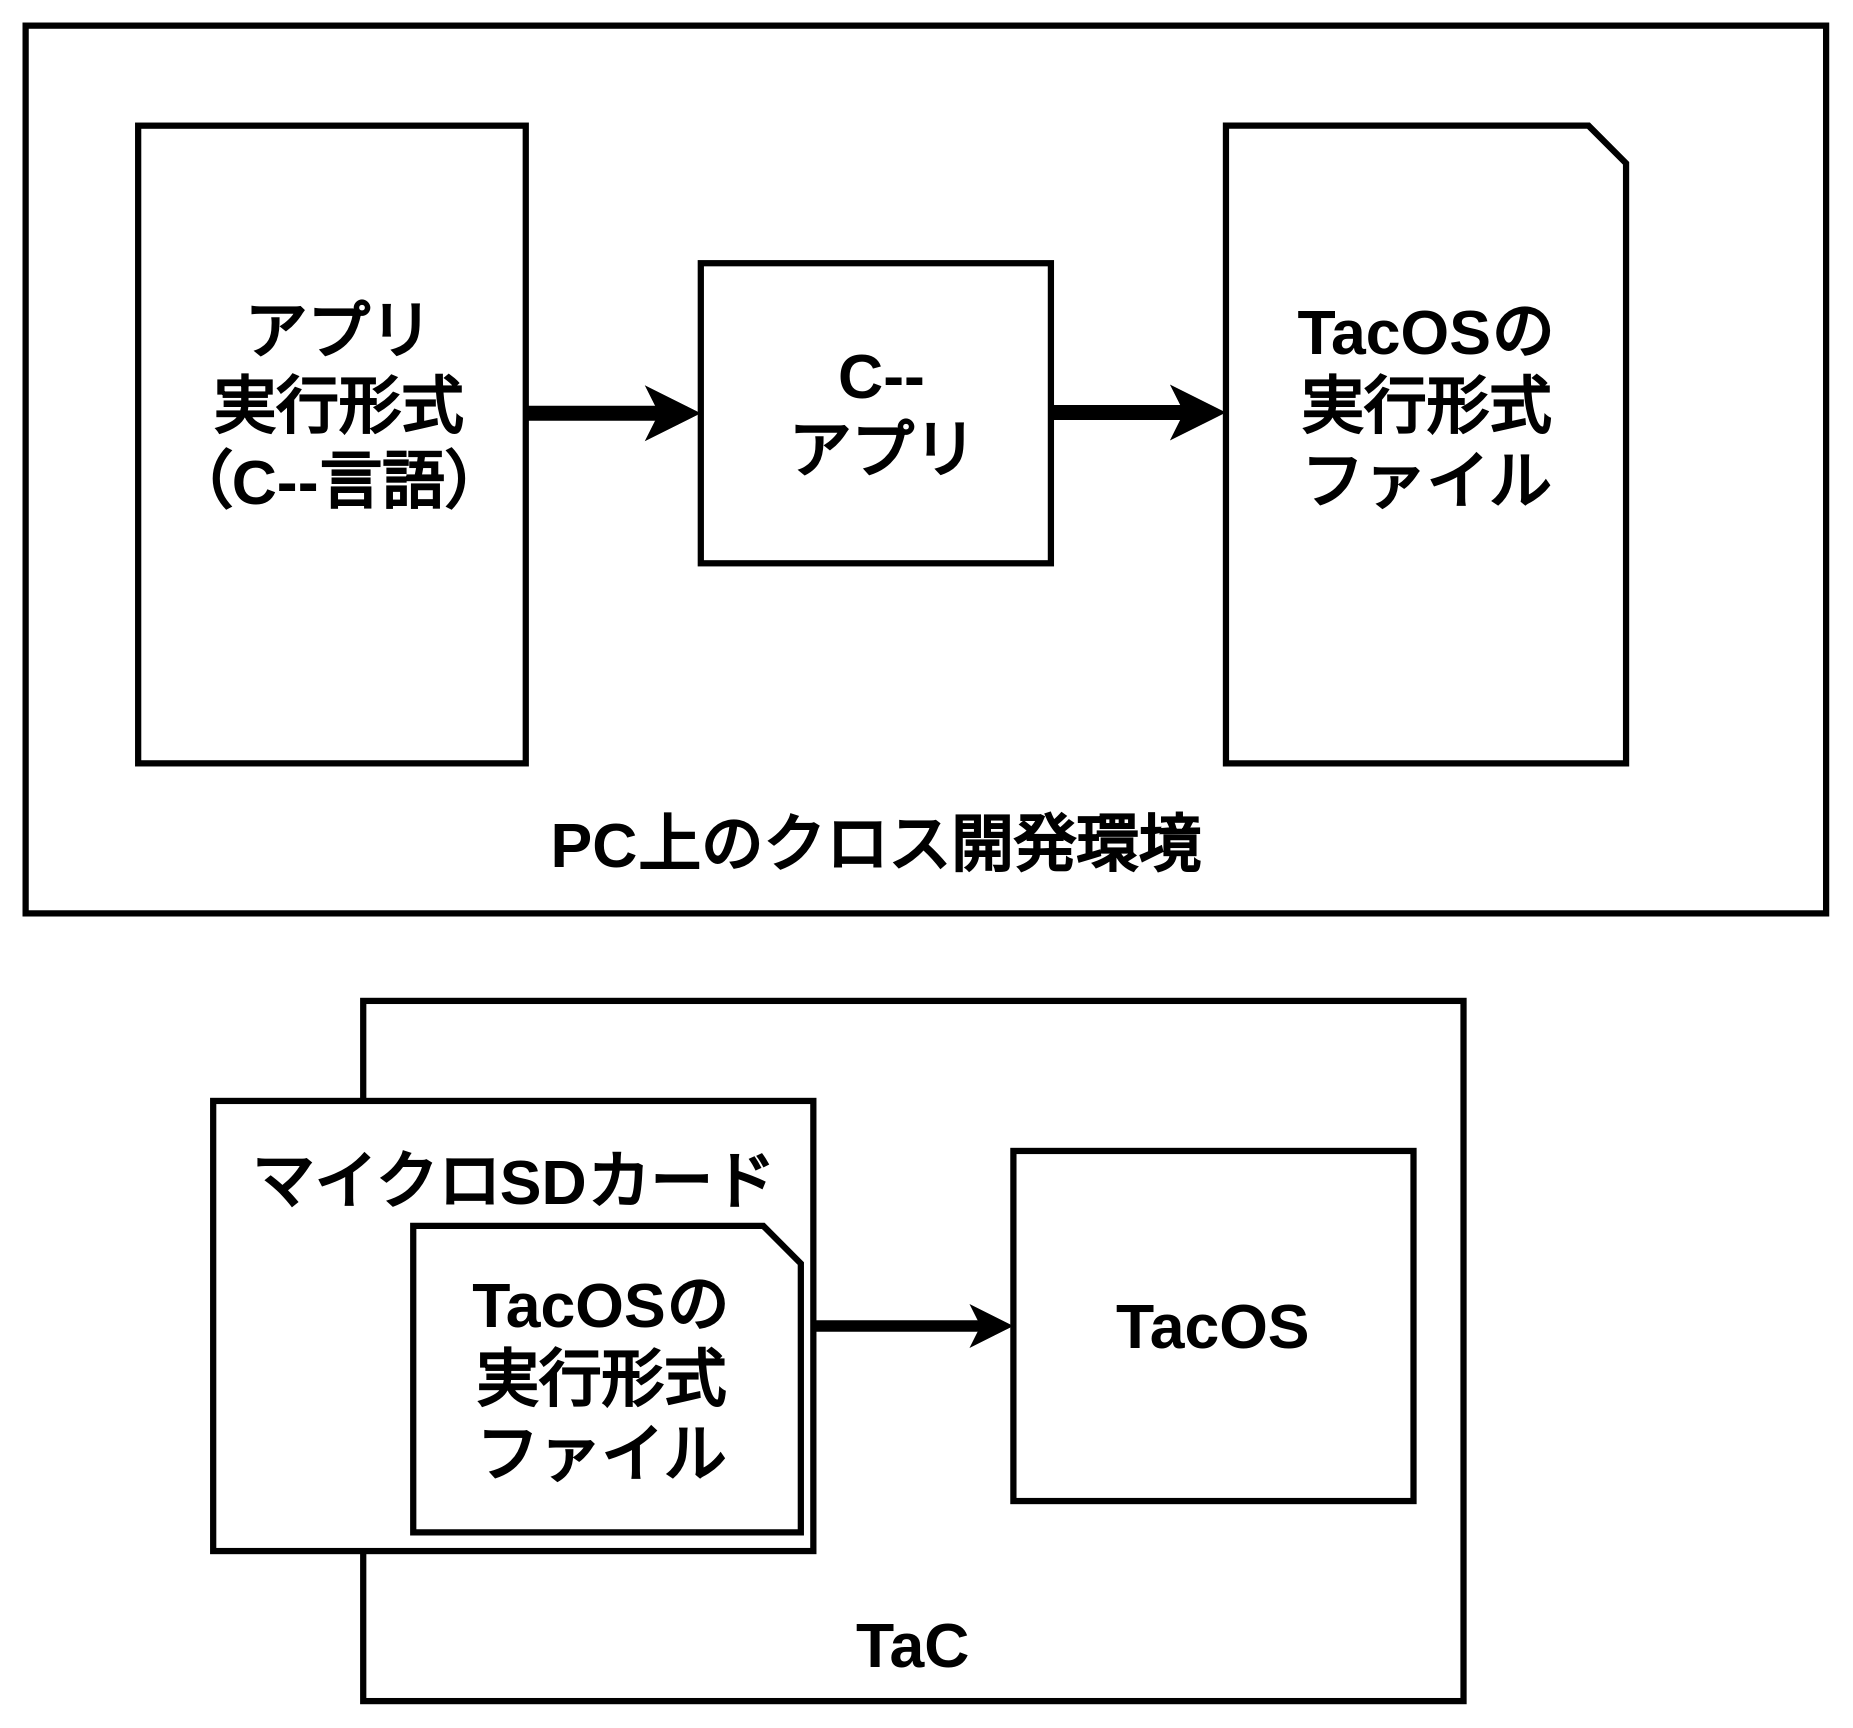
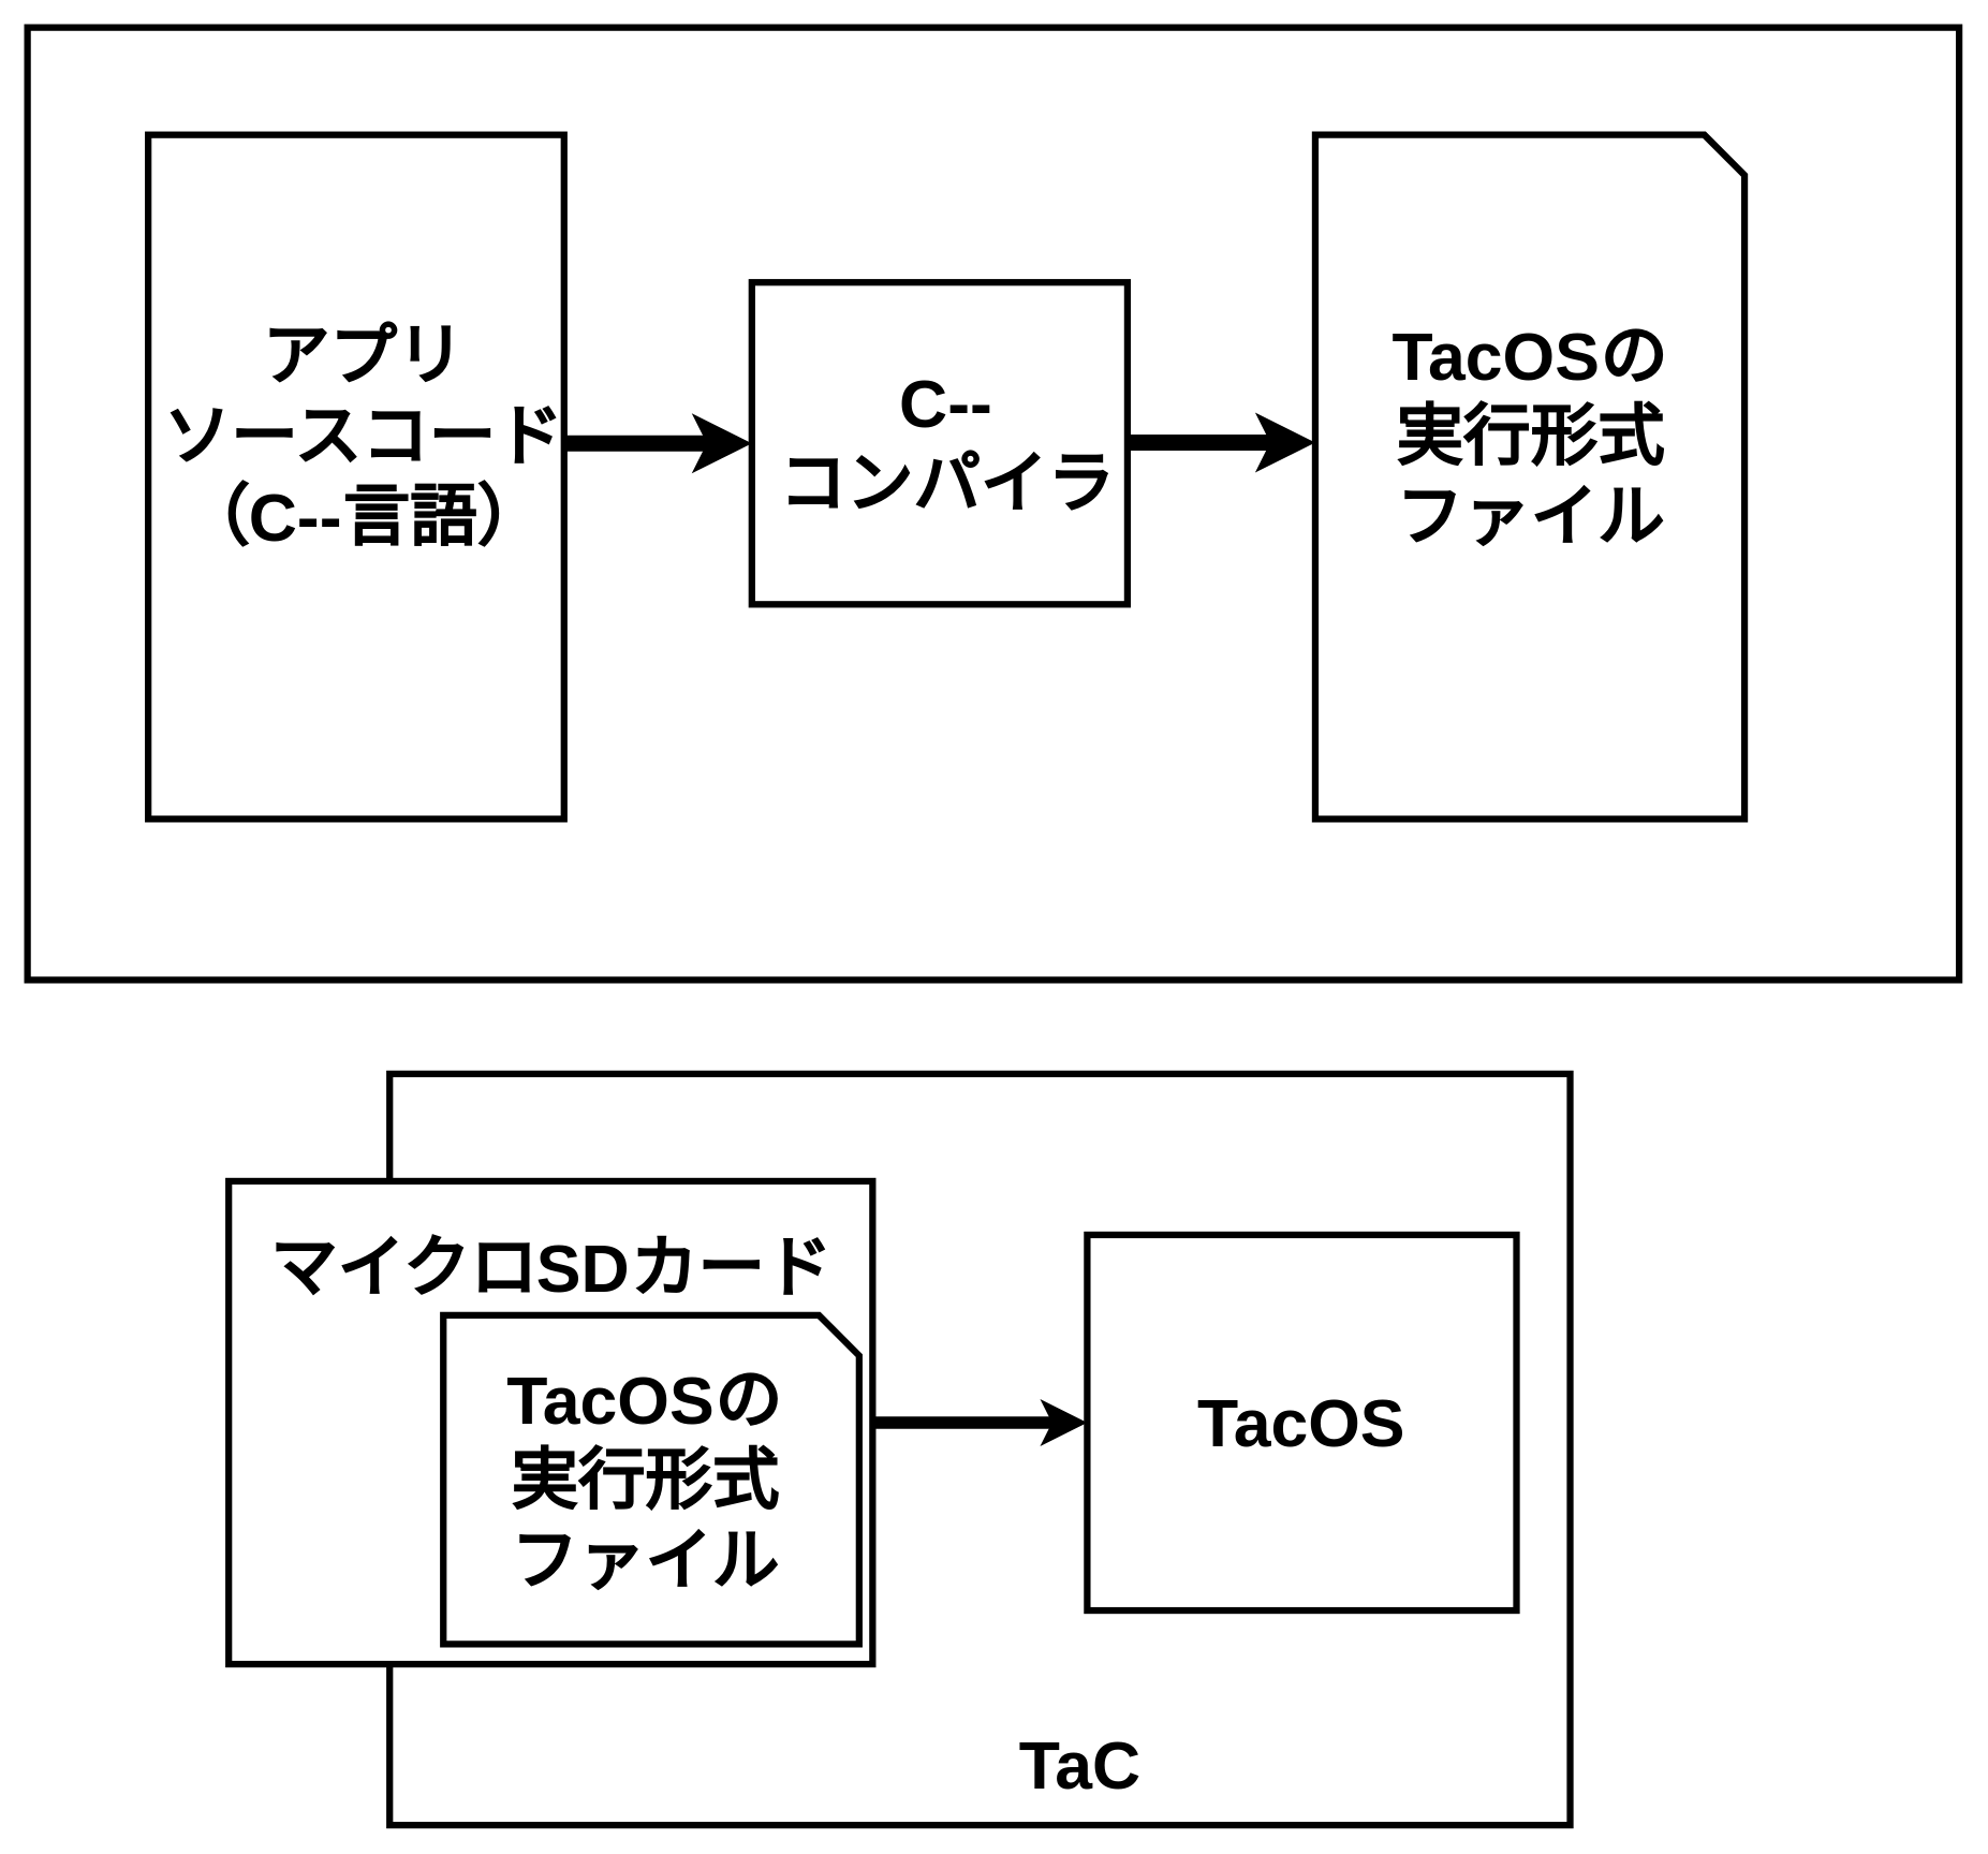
- <mxCell id="16" value="アプリ&lt;br&gt;実行形式&lt;br&gt;（C--言語）" style="text;html=1;strokeColor=none;fillColor=none;align=center;verticalAlign=middle;whiteSpace=wrap;rounded=0;fontStyle=1;fontSize=50;" vertex="1" parent="1"><mxGeometry x="110" y="290" width="320" height="70" as="geometry" /></mxCell>
+ <mxCell id="16" value="アプリ&lt;br&gt;ソースコード&lt;br&gt;（C--言語）" style="text;html=1;strokeColor=none;fillColor=none;align=center;verticalAlign=middle;whiteSpace=wrap;rounded=0;fontStyle=1;fontSize=50;" vertex="1" parent="1"><mxGeometry x="110" y="290" width="320" height="70" as="geometry" /></mxCell>
- <mxCell id="17" value="C--&lt;br&gt;アプリ" style="text;html=1;strokeColor=none;fillColor=none;align=center;verticalAlign=middle;whiteSpace=wrap;rounded=0;fontStyle=1;fontSize=50;" vertex="1" parent="1"><mxGeometry x="545" y="295" width="320" height="70" as="geometry" /></mxCell>
+ <mxCell id="17" value="C--&lt;br&gt;コンパイラ" style="text;html=1;strokeColor=none;fillColor=none;align=center;verticalAlign=middle;whiteSpace=wrap;rounded=0;fontStyle=1;fontSize=50;" vertex="1" parent="1"><mxGeometry x="545" y="295" width="320" height="70" as="geometry" /></mxCell>
- <mxCell id="10" value="PC上のクロス開発環境" style="text;html=1;strokeColor=none;fillColor=none;align=center;verticalAlign=middle;whiteSpace=wrap;rounded=0;fontStyle=1;fontSize=50;" vertex="1" parent="1"><mxGeometry x="420" y="630" width="560" height="90" as="geometry" /></mxCell>
- <mxCell id="4" value="TaC" style="text;html=1;strokeColor=none;fillColor=none;align=center;verticalAlign=middle;whiteSpace=wrap;rounded=0;fontStyle=1;fontSize=50;" vertex="1" parent="1"><mxGeometry x="535" y="1280" width="390" height="70" as="geometry" /></mxCell>
+ <mxCell id="4" value="TaC" style="text;html=1;strokeColor=none;fillColor=none;align=center;verticalAlign=middle;whiteSpace=wrap;rounded=0;fontStyle=1;fontSize=50;" vertex="1" parent="1"><mxGeometry x="610" y="1280" width="390" height="70" as="geometry" /></mxCell>
